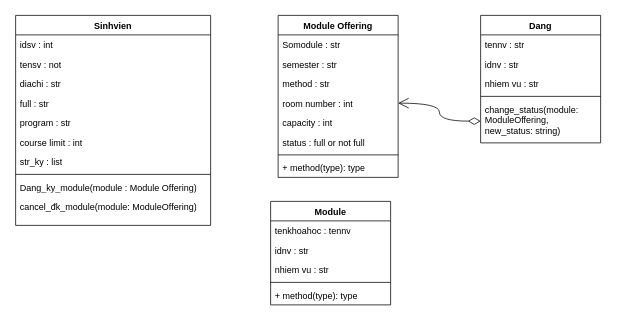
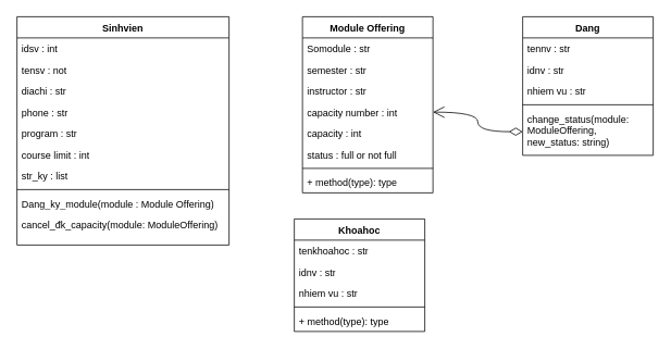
- <mxCell id="16" value="method : str" style="text;strokeColor=none;fillColor=none;align=left;verticalAlign=top;spacingLeft=4;spacingRight=4;overflow=hidden;rotatable=0;points=[[0,0.5],[1,0.5]];portConstraint=eastwest;whiteSpace=wrap;html=1;" parent="13" vertex="1"><mxGeometry y="78" width="160" height="26" as="geometry" /></mxCell>
+ <mxCell id="16" value="instructor : str" style="text;strokeColor=none;fillColor=none;align=left;verticalAlign=top;spacingLeft=4;spacingRight=4;overflow=hidden;rotatable=0;points=[[0,0.5],[1,0.5]];portConstraint=eastwest;whiteSpace=wrap;html=1;" parent="13" vertex="1"><mxGeometry y="78" width="160" height="26" as="geometry" /></mxCell>
- <mxCell id="6" value="full : str" style="text;strokeColor=none;fillColor=none;align=left;verticalAlign=top;spacingLeft=4;spacingRight=4;overflow=hidden;rotatable=0;points=[[0,0.5],[1,0.5]];portConstraint=eastwest;whiteSpace=wrap;html=1;" parent="2" vertex="1"><mxGeometry y="104" width="260" height="26" as="geometry" /></mxCell>
+ <mxCell id="6" value="phone : str" style="text;strokeColor=none;fillColor=none;align=left;verticalAlign=top;spacingLeft=4;spacingRight=4;overflow=hidden;rotatable=0;points=[[0,0.5],[1,0.5]];portConstraint=eastwest;whiteSpace=wrap;html=1;" parent="2" vertex="1"><mxGeometry y="104" width="260" height="26" as="geometry" /></mxCell>
- <mxCell id="17" value="&lt;div&gt;room number : int&lt;/div&gt;" style="text;strokeColor=none;fillColor=none;align=left;verticalAlign=top;spacingLeft=4;spacingRight=4;overflow=hidden;rotatable=0;points=[[0,0.5],[1,0.5]];portConstraint=eastwest;whiteSpace=wrap;html=1;" parent="13" vertex="1"><mxGeometry y="104" width="160" height="26" as="geometry" /></mxCell>
+ <mxCell id="17" value="&lt;div&gt;capacity number : int&lt;/div&gt;" style="text;strokeColor=none;fillColor=none;align=left;verticalAlign=top;spacingLeft=4;spacingRight=4;overflow=hidden;rotatable=0;points=[[0,0.5],[1,0.5]];portConstraint=eastwest;whiteSpace=wrap;html=1;" parent="13" vertex="1"><mxGeometry y="104" width="160" height="26" as="geometry" /></mxCell>
- <mxCell id="12" value="cancel_đk_module(module: ModuleOffering)" style="text;strokeColor=none;fillColor=none;align=left;verticalAlign=top;spacingLeft=4;spacingRight=4;overflow=hidden;rotatable=0;points=[[0,0.5],[1,0.5]];portConstraint=eastwest;whiteSpace=wrap;html=1;" parent="2" vertex="1"><mxGeometry y="242" width="260" height="38" as="geometry" /></mxCell>
+ <mxCell id="12" value="cancel_đk_capacity(module: ModuleOffering)" style="text;strokeColor=none;fillColor=none;align=left;verticalAlign=top;spacingLeft=4;spacingRight=4;overflow=hidden;rotatable=0;points=[[0,0.5],[1,0.5]];portConstraint=eastwest;whiteSpace=wrap;html=1;" parent="2" vertex="1"><mxGeometry y="242" width="260" height="38" as="geometry" /></mxCell>
- <mxCell id="28" value="Module" style="swimlane;fontStyle=1;align=center;verticalAlign=top;childLayout=stackLayout;horizontal=1;startSize=26;horizontalStack=0;resizeParent=1;resizeParentMax=0;resizeLast=0;collapsible=1;marginBottom=0;whiteSpace=wrap;html=1;" parent="1" vertex="1"><mxGeometry x="360" y="268" width="160" height="138" as="geometry" /></mxCell>
+ <mxCell id="28" value="Khoahoc" style="swimlane;fontStyle=1;align=center;verticalAlign=top;childLayout=stackLayout;horizontal=1;startSize=26;horizontalStack=0;resizeParent=1;resizeParentMax=0;resizeLast=0;collapsible=1;marginBottom=0;whiteSpace=wrap;html=1;" parent="1" vertex="1"><mxGeometry x="360" y="268" width="160" height="138" as="geometry" /></mxCell>
- <mxCell id="29" value="tenkhoahoc : tennv" style="text;strokeColor=none;fillColor=none;align=left;verticalAlign=top;spacingLeft=4;spacingRight=4;overflow=hidden;rotatable=0;points=[[0,0.5],[1,0.5]];portConstraint=eastwest;whiteSpace=wrap;html=1;" parent="28" vertex="1"><mxGeometry y="26" width="160" height="26" as="geometry" /></mxCell>
+ <mxCell id="29" value="tenkhoahoc : str" style="text;strokeColor=none;fillColor=none;align=left;verticalAlign=top;spacingLeft=4;spacingRight=4;overflow=hidden;rotatable=0;points=[[0,0.5],[1,0.5]];portConstraint=eastwest;whiteSpace=wrap;html=1;" parent="28" vertex="1"><mxGeometry y="26" width="160" height="26" as="geometry" /></mxCell>
